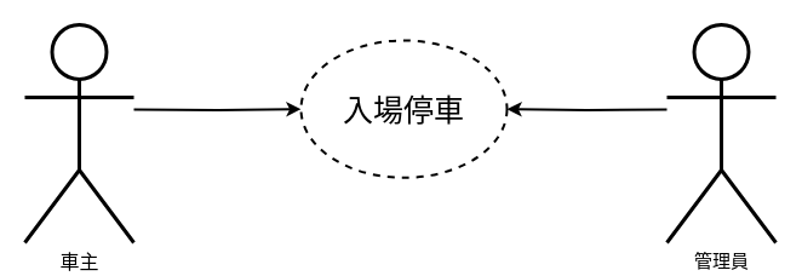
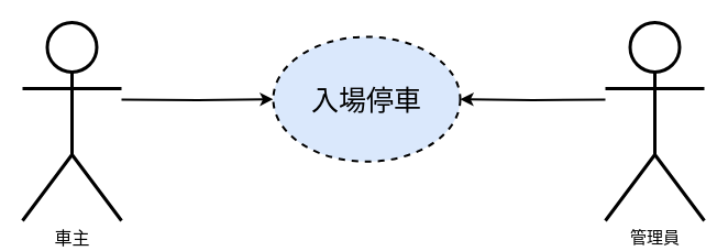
- <mxCell id="6" value="&lt;font style=&quot;font-size: 25px;&quot;&gt;入場停車&lt;/font&gt;" style="ellipse;whiteSpace=wrap;html=1;dashed=1;strokeWidth=2;" vertex="1" parent="1"><mxGeometry x="248" y="33" width="170" height="113.33" as="geometry" /></mxCell>
+ <mxCell id="6" value="&lt;font style=&quot;font-size: 25px;&quot;&gt;入場停車&lt;/font&gt;" style="ellipse;whiteSpace=wrap;html=1;dashed=1;strokeWidth=2;fillColor=#dae8fc;" vertex="1" parent="1"><mxGeometry x="248" y="33" width="170" height="113.33" as="geometry" /></mxCell>
